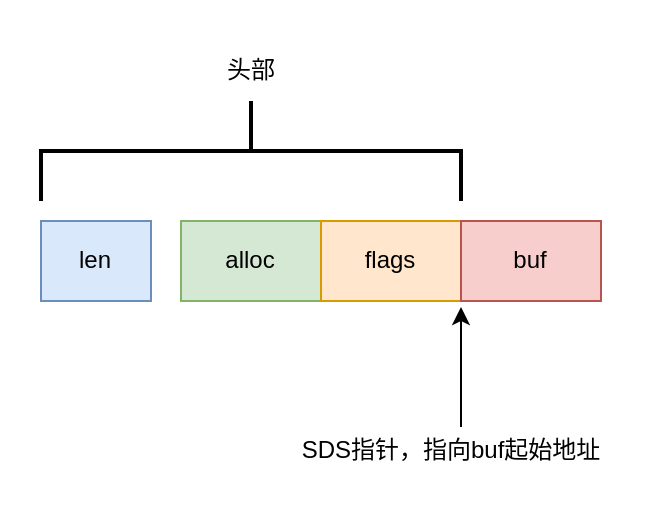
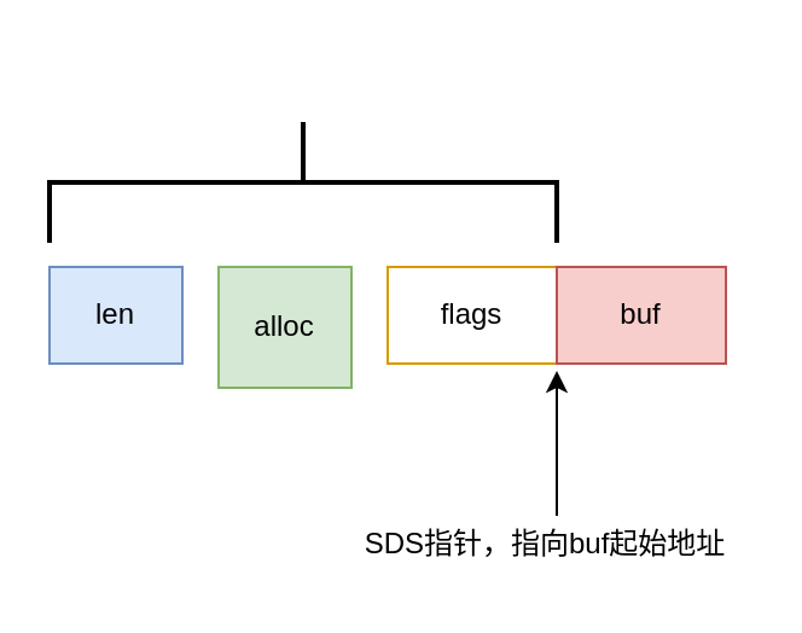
- <mxCell id="9" value="头部" style="text;html=1;align=center;verticalAlign=middle;resizable=0;points=[];autosize=1;strokeColor=none;fillColor=none;" vertex="1" parent="1"><mxGeometry x="100" y="20" width="50" height="30" as="geometry" /></mxCell>
- <mxCell id="3" value="alloc" style="rounded=0;whiteSpace=wrap;html=1;fillColor=#d5e8d4;strokeColor=#82b366;" vertex="1" parent="1"><mxGeometry x="90" y="110" width="70" height="40" as="geometry" /></mxCell>
+ <mxCell id="3" value="alloc" style="rounded=0;whiteSpace=wrap;html=1;fillColor=#d5e8d4;strokeColor=#82b366;" vertex="1" parent="1"><mxGeometry x="90" y="110" width="55" height="50" as="geometry" /></mxCell>
- <mxCell id="4" value="flags" style="rounded=0;whiteSpace=wrap;html=1;fillColor=#ffe6cc;strokeColor=#d79b00;" vertex="1" parent="1"><mxGeometry x="160" y="110" width="70" height="40" as="geometry" /></mxCell>
+ <mxCell id="4" value="flags" style="rounded=0;whiteSpace=wrap;html=1;fillColor=#ffffff;strokeColor=#d79b00;" vertex="1" parent="1"><mxGeometry x="160" y="110" width="70" height="40" as="geometry" /></mxCell>
